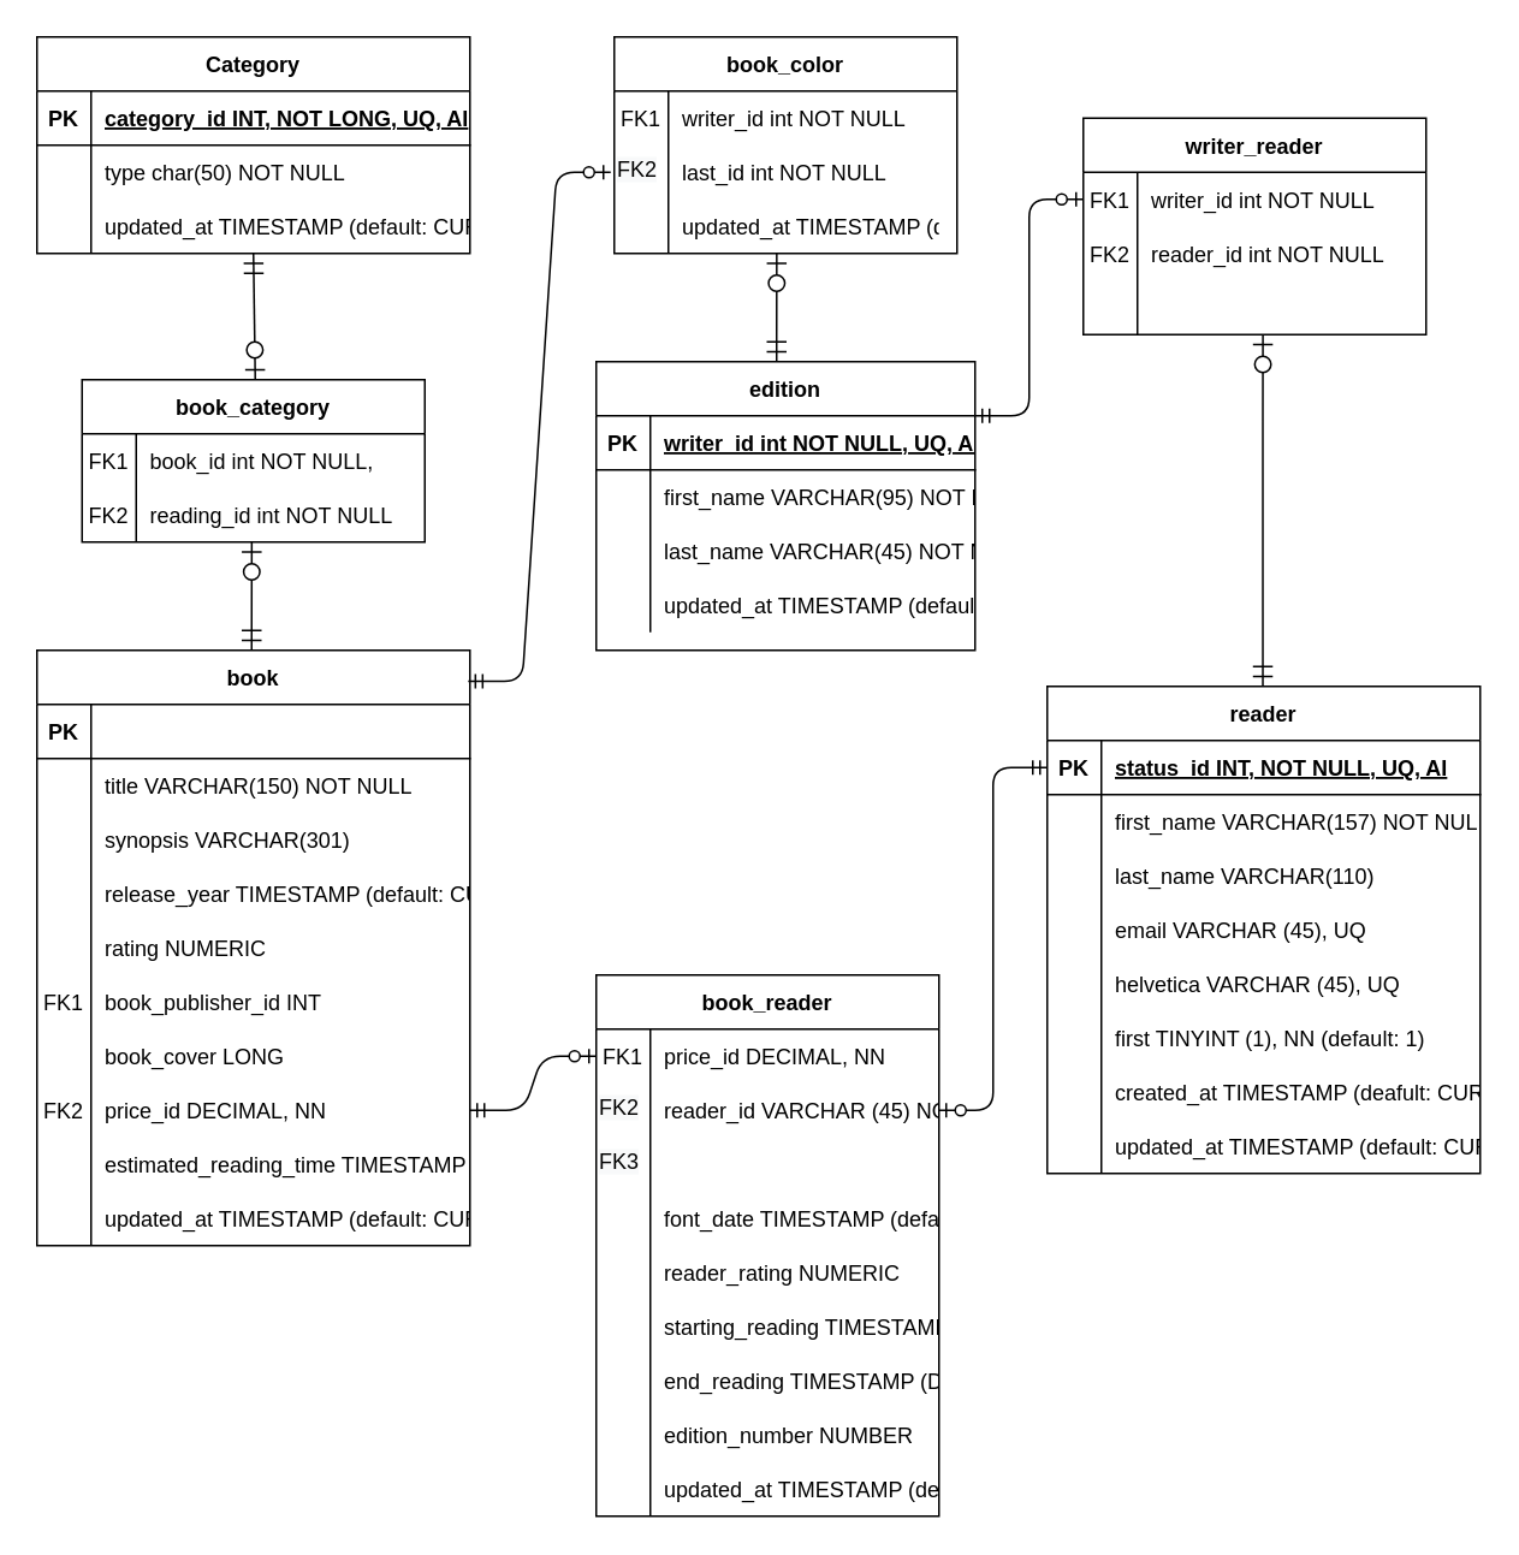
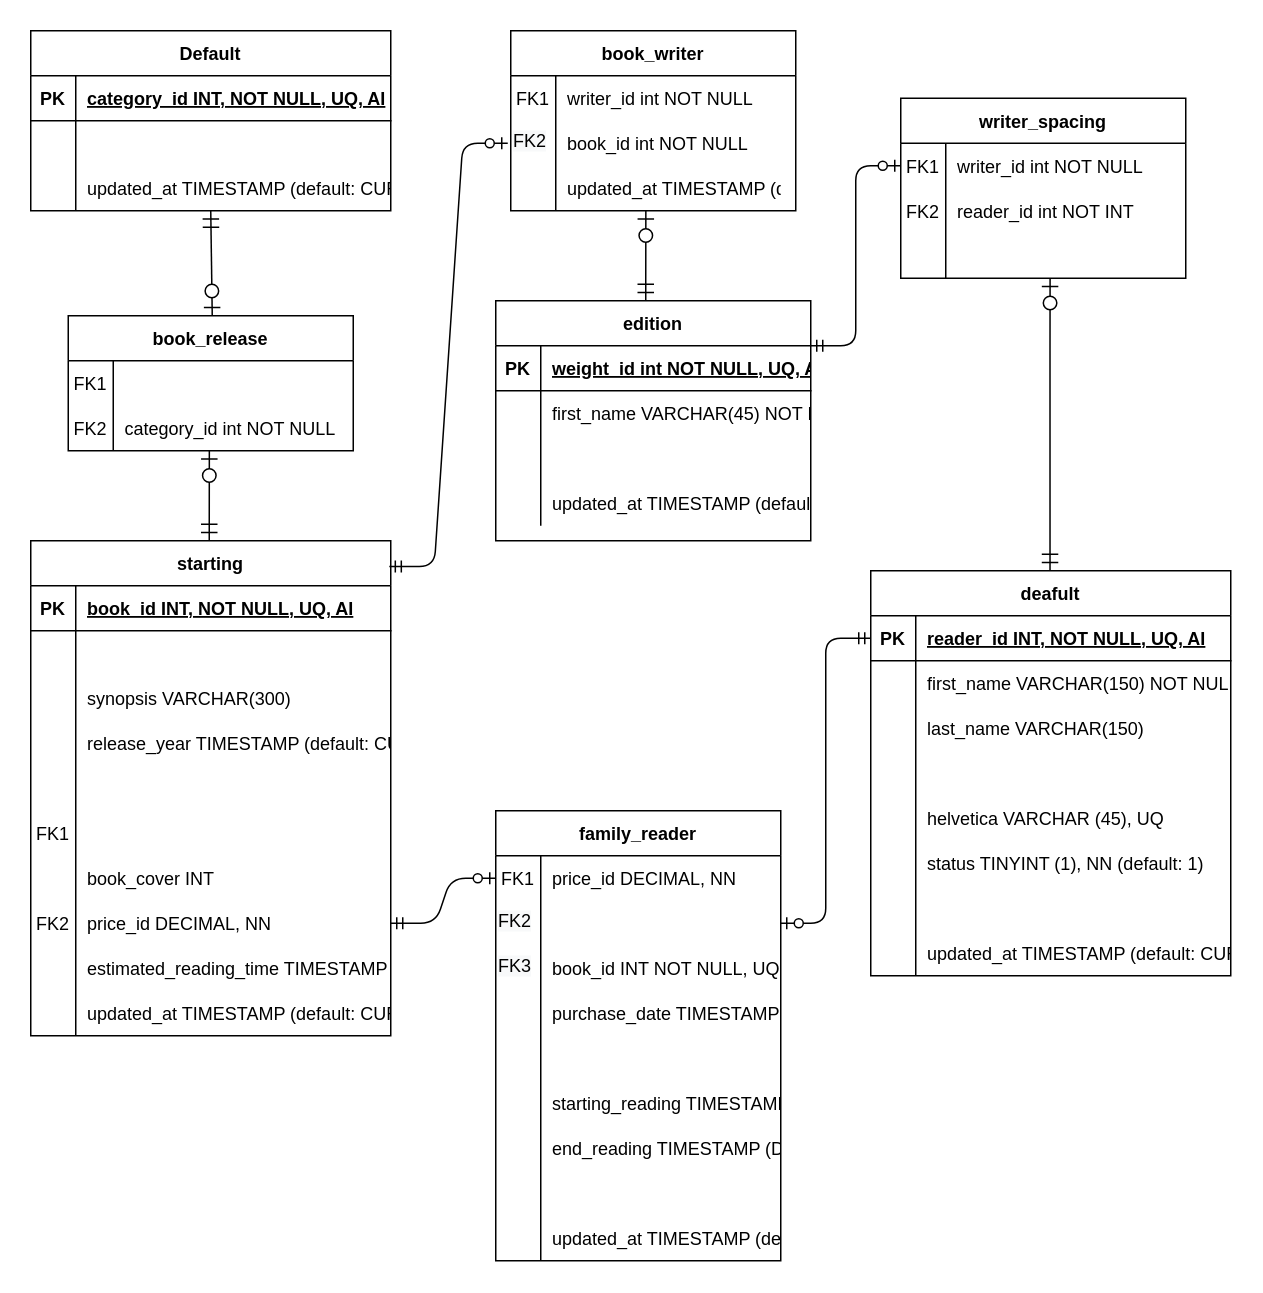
- <mxCell id="15" value="Category" style="shape=table;startSize=30;container=1;collapsible=1;childLayout=tableLayout;fixedRows=1;rowLines=0;fontStyle=1;align=center;resizeLast=1;" parent="1" vertex="1"><mxGeometry x="20" y="20" width="240" height="120" as="geometry" /></mxCell>
+ <mxCell id="15" value="Default" style="shape=table;startSize=30;container=1;collapsible=1;childLayout=tableLayout;fixedRows=1;rowLines=0;fontStyle=1;align=center;resizeLast=1;" parent="1" vertex="1"><mxGeometry x="20" y="20" width="240" height="120" as="geometry" /></mxCell>
- <mxCell id="72" value="book_color" style="shape=table;startSize=30;container=1;collapsible=1;childLayout=tableLayout;fixedRows=1;rowLines=0;fontStyle=1;align=center;resizeLast=1;" vertex="1" parent="1"><mxGeometry x="340" y="20" width="190" height="120" as="geometry" /></mxCell>
+ <mxCell id="72" value="book_writer" style="shape=table;startSize=30;container=1;collapsible=1;childLayout=tableLayout;fixedRows=1;rowLines=0;fontStyle=1;align=center;resizeLast=1;" vertex="1" parent="1"><mxGeometry x="340" y="20" width="190" height="120" as="geometry" /></mxCell>
- <mxCell id="18" value="category_id INT, NOT LONG, UQ, AI" style="shape=partialRectangle;overflow=hidden;connectable=0;fillColor=none;top=0;left=0;bottom=0;right=0;align=left;spacingLeft=6;fontStyle=5;" parent="16" vertex="1"><mxGeometry x="30" width="210" height="30" as="geometry" /></mxCell>
+ <mxCell id="18" value="category_id INT, NOT NULL, UQ, AI" style="shape=partialRectangle;overflow=hidden;connectable=0;fillColor=none;top=0;left=0;bottom=0;right=0;align=left;spacingLeft=6;fontStyle=5;" parent="16" vertex="1"><mxGeometry x="30" width="210" height="30" as="geometry" /></mxCell>
- <mxCell id="113" value="writer_reader" style="shape=table;startSize=30;container=1;collapsible=1;childLayout=tableLayout;fixedRows=1;rowLines=0;fontStyle=1;align=center;resizeLast=1;" vertex="1" parent="1"><mxGeometry x="600" y="65" width="190" height="120" as="geometry" /></mxCell>
+ <mxCell id="113" value="writer_spacing" style="shape=table;startSize=30;container=1;collapsible=1;childLayout=tableLayout;fixedRows=1;rowLines=0;fontStyle=1;align=center;resizeLast=1;" vertex="1" parent="1"><mxGeometry x="600" y="65" width="190" height="120" as="geometry" /></mxCell>
- <mxCell id="21" value="type char(50) NOT NULL" style="shape=partialRectangle;overflow=hidden;connectable=0;fillColor=none;top=0;left=0;bottom=0;right=0;align=left;spacingLeft=6;" vertex="1" parent="19"><mxGeometry x="30" width="210" height="30" as="geometry" /></mxCell>
- <mxCell id="78" value="last_id int NOT NULL" style="shape=partialRectangle;overflow=hidden;connectable=0;fillColor=none;top=0;left=0;bottom=0;right=0;align=left;spacingLeft=6;" vertex="1" parent="76"><mxGeometry x="30" width="160" height="30" as="geometry" /></mxCell>
+ <mxCell id="78" value="book_id int NOT NULL" style="shape=partialRectangle;overflow=hidden;connectable=0;fillColor=none;top=0;left=0;bottom=0;right=0;align=left;spacingLeft=6;" vertex="1" parent="76"><mxGeometry x="30" width="160" height="30" as="geometry" /></mxCell>
- <mxCell id="119" value="reader_id int NOT NULL" style="shape=partialRectangle;overflow=hidden;connectable=0;fillColor=none;top=0;left=0;bottom=0;right=0;align=left;spacingLeft=6;" vertex="1" parent="117"><mxGeometry x="30" width="160" height="30" as="geometry" /></mxCell>
+ <mxCell id="119" value="reader_id int NOT INT" style="shape=partialRectangle;overflow=hidden;connectable=0;fillColor=none;top=0;left=0;bottom=0;right=0;align=left;spacingLeft=6;" vertex="1" parent="117"><mxGeometry x="30" width="160" height="30" as="geometry" /></mxCell>
- <mxCell id="26" value="book_category" style="shape=table;startSize=30;container=1;collapsible=1;childLayout=tableLayout;fixedRows=1;rowLines=0;fontStyle=1;align=center;resizeLast=1;" vertex="1" parent="1"><mxGeometry x="45" y="210" width="190" height="90" as="geometry" /></mxCell>
+ <mxCell id="26" value="book_release" style="shape=table;startSize=30;container=1;collapsible=1;childLayout=tableLayout;fixedRows=1;rowLines=0;fontStyle=1;align=center;resizeLast=1;" vertex="1" parent="1"><mxGeometry x="45" y="210" width="190" height="90" as="geometry" /></mxCell>
- <mxCell id="5" value="writer_id int NOT NULL, UQ, AI" style="shape=partialRectangle;overflow=hidden;connectable=0;fillColor=none;top=0;left=0;bottom=0;right=0;align=left;spacingLeft=6;fontStyle=5;" parent="3" vertex="1"><mxGeometry x="30" width="180" height="30" as="geometry" /></mxCell>
+ <mxCell id="5" value="weight_id int NOT NULL, UQ, AI" style="shape=partialRectangle;overflow=hidden;connectable=0;fillColor=none;top=0;left=0;bottom=0;right=0;align=left;spacingLeft=6;fontStyle=5;" parent="3" vertex="1"><mxGeometry x="30" width="180" height="30" as="geometry" /></mxCell>
- <mxCell id="29" value="book_id int NOT NULL," style="shape=partialRectangle;overflow=hidden;connectable=0;fillColor=none;top=0;left=0;bottom=0;right=0;align=left;spacingLeft=6;" vertex="1" parent="27"><mxGeometry x="30" width="160" height="30" as="geometry" /></mxCell>
- <mxCell id="8" value="first_name VARCHAR(95) NOT NULL" style="shape=partialRectangle;overflow=hidden;connectable=0;fillColor=none;top=0;left=0;bottom=0;right=0;align=left;spacingLeft=6;" parent="6" vertex="1"><mxGeometry x="30" width="180" height="30" as="geometry" /></mxCell>
+ <mxCell id="8" value="first_name VARCHAR(45) NOT NULL" style="shape=partialRectangle;overflow=hidden;connectable=0;fillColor=none;top=0;left=0;bottom=0;right=0;align=left;spacingLeft=6;" parent="6" vertex="1"><mxGeometry x="30" width="180" height="30" as="geometry" /></mxCell>
- <mxCell id="32" value="reading_id int NOT NULL" style="shape=partialRectangle;overflow=hidden;connectable=0;fillColor=none;top=0;left=0;bottom=0;right=0;align=left;spacingLeft=6;" vertex="1" parent="30"><mxGeometry x="30" width="160" height="30" as="geometry" /></mxCell>
+ <mxCell id="32" value="category_id int NOT NULL" style="shape=partialRectangle;overflow=hidden;connectable=0;fillColor=none;top=0;left=0;bottom=0;right=0;align=left;spacingLeft=6;" vertex="1" parent="30"><mxGeometry x="30" width="160" height="30" as="geometry" /></mxCell>
- <mxCell id="11" value="last_name VARCHAR(45) NOT NULL" style="shape=partialRectangle;overflow=hidden;connectable=0;fillColor=none;top=0;left=0;bottom=0;right=0;align=left;spacingLeft=6;" parent="9" vertex="1"><mxGeometry x="30" width="180" height="30" as="geometry" /></mxCell>
- <mxCell id="35" value="book" style="shape=table;startSize=30;container=1;collapsible=1;childLayout=tableLayout;fixedRows=1;rowLines=0;fontStyle=1;align=center;resizeLast=1;" vertex="1" parent="1"><mxGeometry x="20" y="360" width="240" height="330" as="geometry" /></mxCell>
+ <mxCell id="35" value="starting" style="shape=table;startSize=30;container=1;collapsible=1;childLayout=tableLayout;fixedRows=1;rowLines=0;fontStyle=1;align=center;resizeLast=1;" vertex="1" parent="1"><mxGeometry x="20" y="360" width="240" height="330" as="geometry" /></mxCell>
- <mxCell id="125" value="reader" style="shape=table;startSize=30;container=1;collapsible=1;childLayout=tableLayout;fixedRows=1;rowLines=0;fontStyle=1;align=center;resizeLast=1;" vertex="1" parent="1"><mxGeometry x="580" y="380" width="240" height="270" as="geometry" /></mxCell>
+ <mxCell id="125" value="deafult" style="shape=table;startSize=30;container=1;collapsible=1;childLayout=tableLayout;fixedRows=1;rowLines=0;fontStyle=1;align=center;resizeLast=1;" vertex="1" parent="1"><mxGeometry x="580" y="380" width="240" height="270" as="geometry" /></mxCell>
+ <mxCell id="38" value="book_id INT, NOT NULL, UQ, AI" style="shape=partialRectangle;overflow=hidden;connectable=0;fillColor=none;top=0;left=0;bottom=0;right=0;align=left;spacingLeft=6;fontStyle=5;" vertex="1" parent="36"><mxGeometry x="30" width="210" height="30" as="geometry" /></mxCell>
- <mxCell id="128" value="status_id INT, NOT NULL, UQ, AI" style="shape=partialRectangle;overflow=hidden;connectable=0;fillColor=none;top=0;left=0;bottom=0;right=0;align=left;spacingLeft=6;fontStyle=5;" vertex="1" parent="126"><mxGeometry x="30" width="210" height="30" as="geometry" /></mxCell>
+ <mxCell id="128" value="reader_id INT, NOT NULL, UQ, AI" style="shape=partialRectangle;overflow=hidden;connectable=0;fillColor=none;top=0;left=0;bottom=0;right=0;align=left;spacingLeft=6;fontStyle=5;" vertex="1" parent="126"><mxGeometry x="30" width="210" height="30" as="geometry" /></mxCell>
- <mxCell id="41" value="title VARCHAR(150) NOT NULL" style="shape=partialRectangle;overflow=hidden;connectable=0;fillColor=none;top=0;left=0;bottom=0;right=0;align=left;spacingLeft=6;" vertex="1" parent="39"><mxGeometry x="30" width="210" height="30" as="geometry" /></mxCell>
- <mxCell id="131" value="first_name VARCHAR(157) NOT NULL" style="shape=partialRectangle;overflow=hidden;connectable=0;fillColor=none;top=0;left=0;bottom=0;right=0;align=left;spacingLeft=6;" vertex="1" parent="129"><mxGeometry x="30" width="210" height="30" as="geometry" /></mxCell>
+ <mxCell id="131" value="first_name VARCHAR(150) NOT NULL" style="shape=partialRectangle;overflow=hidden;connectable=0;fillColor=none;top=0;left=0;bottom=0;right=0;align=left;spacingLeft=6;" vertex="1" parent="129"><mxGeometry x="30" width="210" height="30" as="geometry" /></mxCell>
- <mxCell id="44" value="synopsis VARCHAR(301)" style="shape=partialRectangle;overflow=hidden;connectable=0;fillColor=none;top=0;left=0;bottom=0;right=0;align=left;spacingLeft=6;" vertex="1" parent="42"><mxGeometry x="30" width="210" height="30" as="geometry" /></mxCell>
+ <mxCell id="44" value="synopsis VARCHAR(300)" style="shape=partialRectangle;overflow=hidden;connectable=0;fillColor=none;top=0;left=0;bottom=0;right=0;align=left;spacingLeft=6;" vertex="1" parent="42"><mxGeometry x="30" width="210" height="30" as="geometry" /></mxCell>
- <mxCell id="134" value="last_name VARCHAR(110)" style="shape=partialRectangle;overflow=hidden;connectable=0;fillColor=none;top=0;left=0;bottom=0;right=0;align=left;spacingLeft=6;" vertex="1" parent="132"><mxGeometry x="30" width="210" height="30" as="geometry" /></mxCell>
+ <mxCell id="134" value="last_name VARCHAR(150)" style="shape=partialRectangle;overflow=hidden;connectable=0;fillColor=none;top=0;left=0;bottom=0;right=0;align=left;spacingLeft=6;" vertex="1" parent="132"><mxGeometry x="30" width="210" height="30" as="geometry" /></mxCell>
- <mxCell id="137" value="email VARCHAR (45), UQ" style="shape=partialRectangle;overflow=hidden;connectable=0;fillColor=none;top=0;left=0;bottom=0;right=0;align=left;spacingLeft=6;" vertex="1" parent="135"><mxGeometry x="30" width="210" height="30" as="geometry" /></mxCell>
- <mxCell id="50" value="rating NUMERIC" style="shape=partialRectangle;overflow=hidden;connectable=0;fillColor=none;top=0;left=0;bottom=0;right=0;align=left;spacingLeft=6;" vertex="1" parent="48"><mxGeometry x="30" width="210" height="30" as="geometry" /></mxCell>
- <mxCell id="53" value="book_publisher_id INT" style="shape=partialRectangle;overflow=hidden;connectable=0;fillColor=none;top=0;left=0;bottom=0;right=0;align=left;spacingLeft=6;" vertex="1" parent="51"><mxGeometry x="30" width="210" height="30" as="geometry" /></mxCell>
- <mxCell id="85" value="book_reader" style="shape=table;startSize=30;container=1;collapsible=1;childLayout=tableLayout;fixedRows=1;rowLines=0;fontStyle=1;align=center;resizeLast=1;" vertex="1" parent="1"><mxGeometry x="330" y="540" width="190" height="300" as="geometry"><mxRectangle x="350" y="560" width="100" height="30" as="alternateBounds" /></mxGeometry></mxCell>
+ <mxCell id="85" value="family_reader" style="shape=table;startSize=30;container=1;collapsible=1;childLayout=tableLayout;fixedRows=1;rowLines=0;fontStyle=1;align=center;resizeLast=1;" vertex="1" parent="1"><mxGeometry x="330" y="540" width="190" height="300" as="geometry"><mxRectangle x="350" y="560" width="100" height="30" as="alternateBounds" /></mxGeometry></mxCell>
- <mxCell id="143" value="first TINYINT (1), NN (default: 1)" style="shape=partialRectangle;overflow=hidden;connectable=0;fillColor=none;top=0;left=0;bottom=0;right=0;align=left;spacingLeft=6;" vertex="1" parent="141"><mxGeometry x="30" width="210" height="30" as="geometry" /></mxCell>
+ <mxCell id="143" value="status TINYINT (1), NN (default: 1)" style="shape=partialRectangle;overflow=hidden;connectable=0;fillColor=none;top=0;left=0;bottom=0;right=0;align=left;spacingLeft=6;" vertex="1" parent="141"><mxGeometry x="30" width="210" height="30" as="geometry" /></mxCell>
- <mxCell id="56" value="book_cover LONG" style="shape=partialRectangle;overflow=hidden;connectable=0;fillColor=none;top=0;left=0;bottom=0;right=0;align=left;spacingLeft=6;" vertex="1" parent="54"><mxGeometry x="30" width="210" height="30" as="geometry" /></mxCell>
+ <mxCell id="56" value="book_cover INT" style="shape=partialRectangle;overflow=hidden;connectable=0;fillColor=none;top=0;left=0;bottom=0;right=0;align=left;spacingLeft=6;" vertex="1" parent="54"><mxGeometry x="30" width="210" height="30" as="geometry" /></mxCell>
- <mxCell id="146" value="created_at TIMESTAMP (deafult: CURRENT_TIMESTAMP)" style="shape=partialRectangle;overflow=hidden;connectable=0;fillColor=none;top=0;left=0;bottom=0;right=0;align=left;spacingLeft=6;" vertex="1" parent="144"><mxGeometry x="30" width="210" height="30" as="geometry" /></mxCell>
- <mxCell id="91" value="reader_id VARCHAR (45) NOT NULL" style="shape=partialRectangle;overflow=hidden;connectable=0;fillColor=none;top=0;left=0;bottom=0;right=0;align=left;spacingLeft=6;" vertex="1" parent="89"><mxGeometry x="30" width="160" height="30" as="geometry" /></mxCell>
+ <mxCell id="94" value="book_id INT NOT NULL, UQ, AI" style="shape=partialRectangle;overflow=hidden;connectable=0;fillColor=none;top=0;left=0;bottom=0;right=0;align=left;spacingLeft=6;" vertex="1" parent="92"><mxGeometry x="30" width="160" height="30" as="geometry" /></mxCell>
- <mxCell id="97" value="font_date TIMESTAMP (default: NULL)" style="shape=partialRectangle;overflow=hidden;connectable=0;fillColor=none;top=0;left=0;bottom=0;right=0;align=left;spacingLeft=6;" vertex="1" parent="95"><mxGeometry x="30" width="160" height="30" as="geometry" /></mxCell>
+ <mxCell id="97" value="purchase_date TIMESTAMP (default: NULL)" style="shape=partialRectangle;overflow=hidden;connectable=0;fillColor=none;top=0;left=0;bottom=0;right=0;align=left;spacingLeft=6;" vertex="1" parent="95"><mxGeometry x="30" width="160" height="30" as="geometry" /></mxCell>
- <mxCell id="100" value="reader_rating NUMERIC" style="shape=partialRectangle;overflow=hidden;connectable=0;fillColor=none;top=0;left=0;bottom=0;right=0;align=left;spacingLeft=6;" vertex="1" parent="98"><mxGeometry x="30" width="160" height="30" as="geometry" /></mxCell>
- <mxCell id="109" value="edition_number NUMBER" style="shape=partialRectangle;overflow=hidden;connectable=0;fillColor=none;top=0;left=0;bottom=0;right=0;align=left;spacingLeft=6;" vertex="1" parent="107"><mxGeometry x="30" width="160" height="30" as="geometry" /></mxCell>
